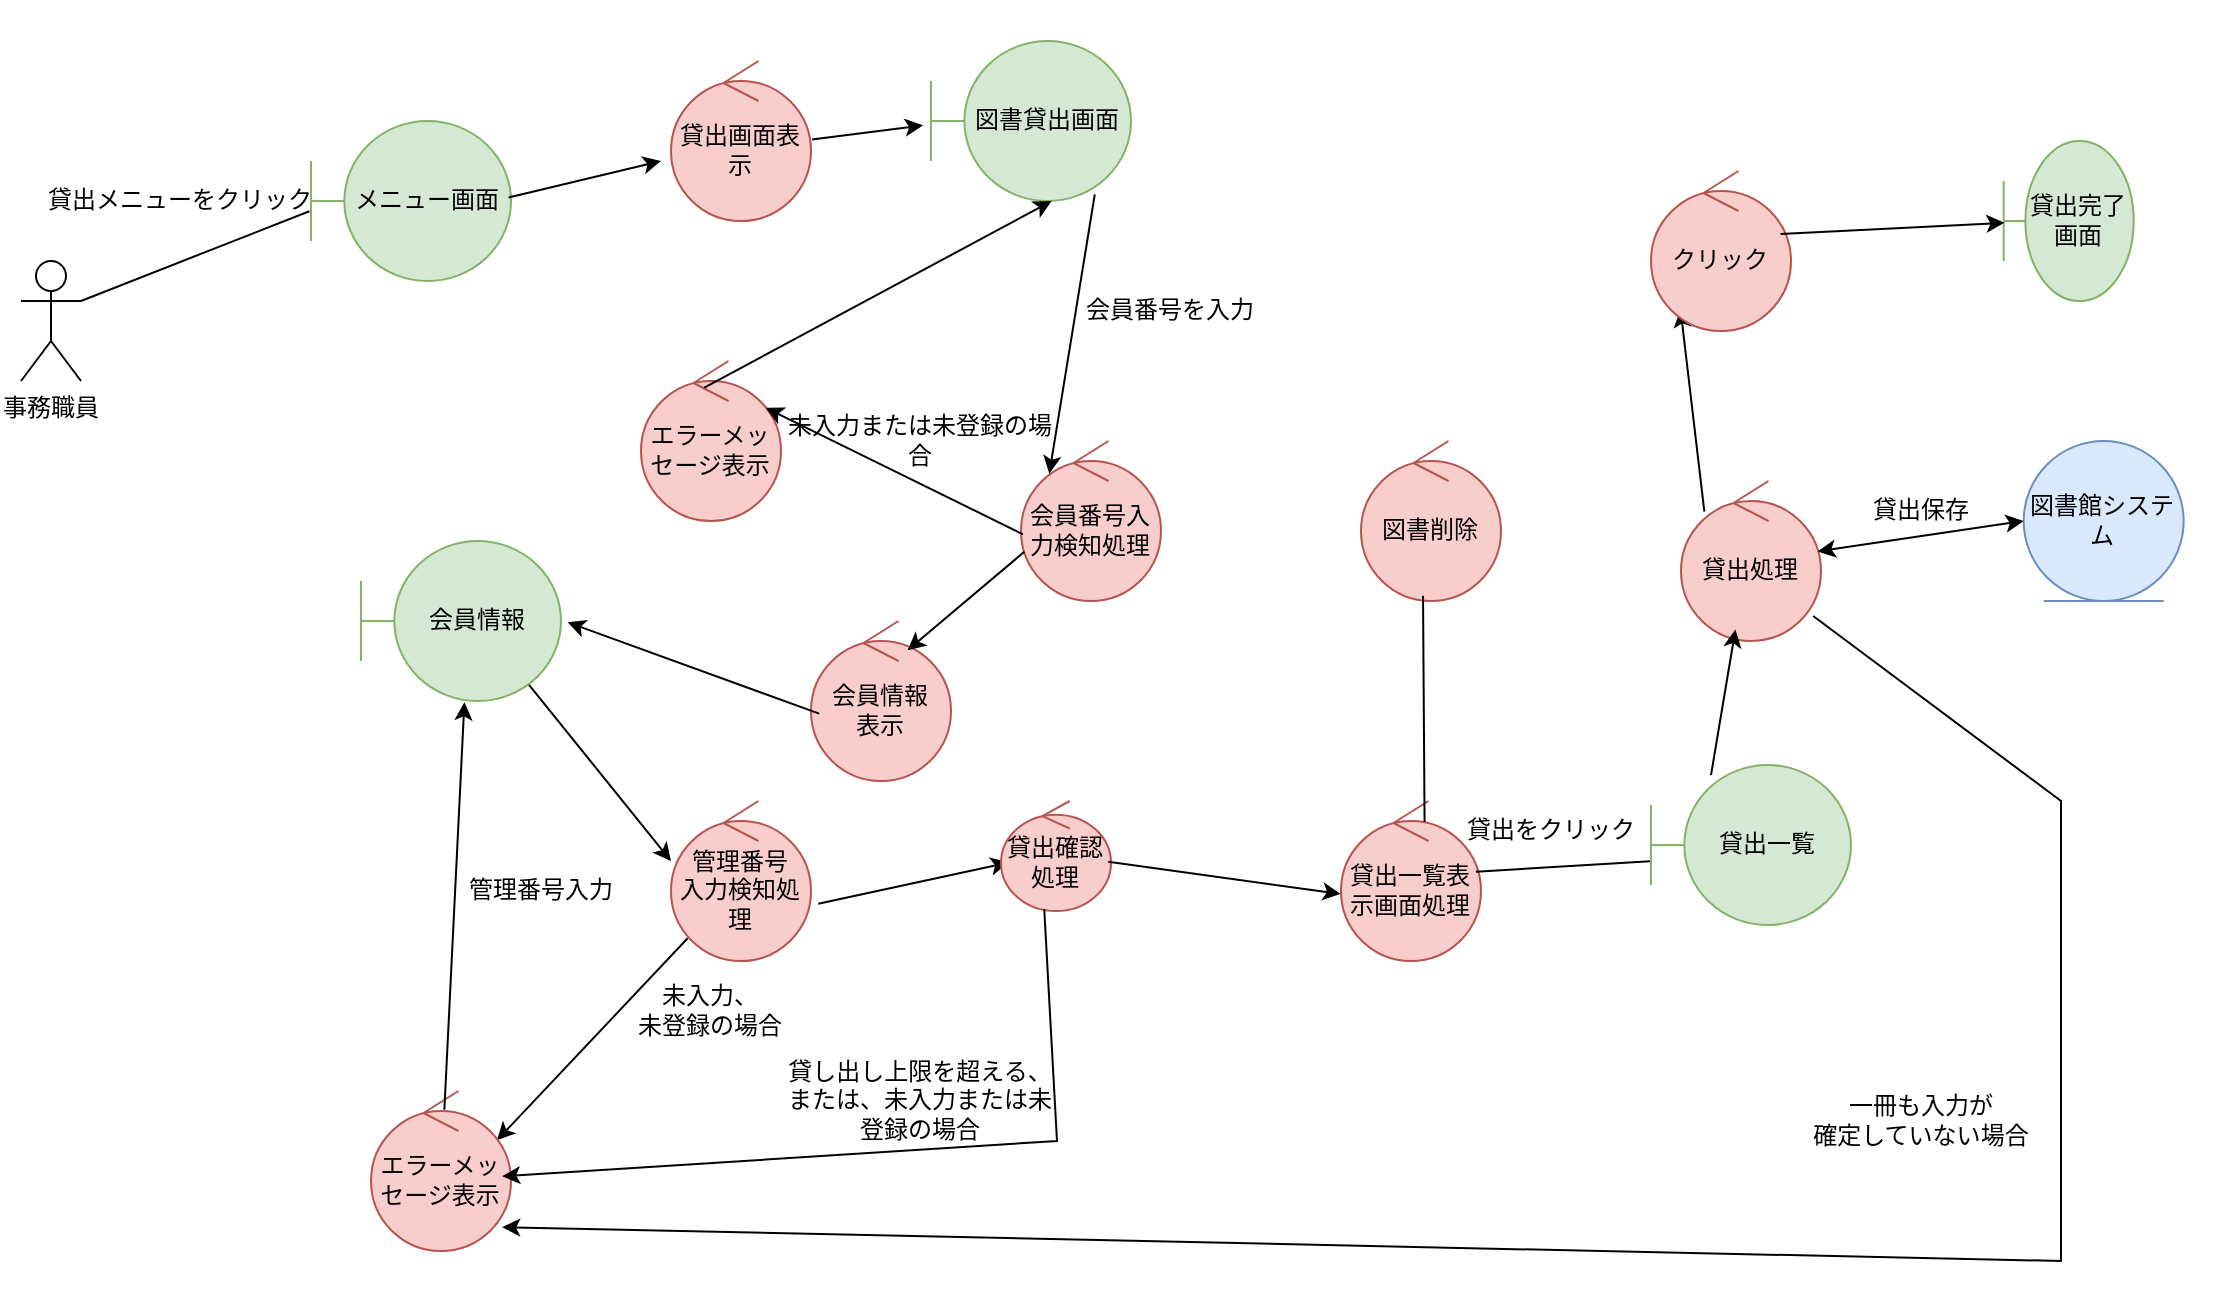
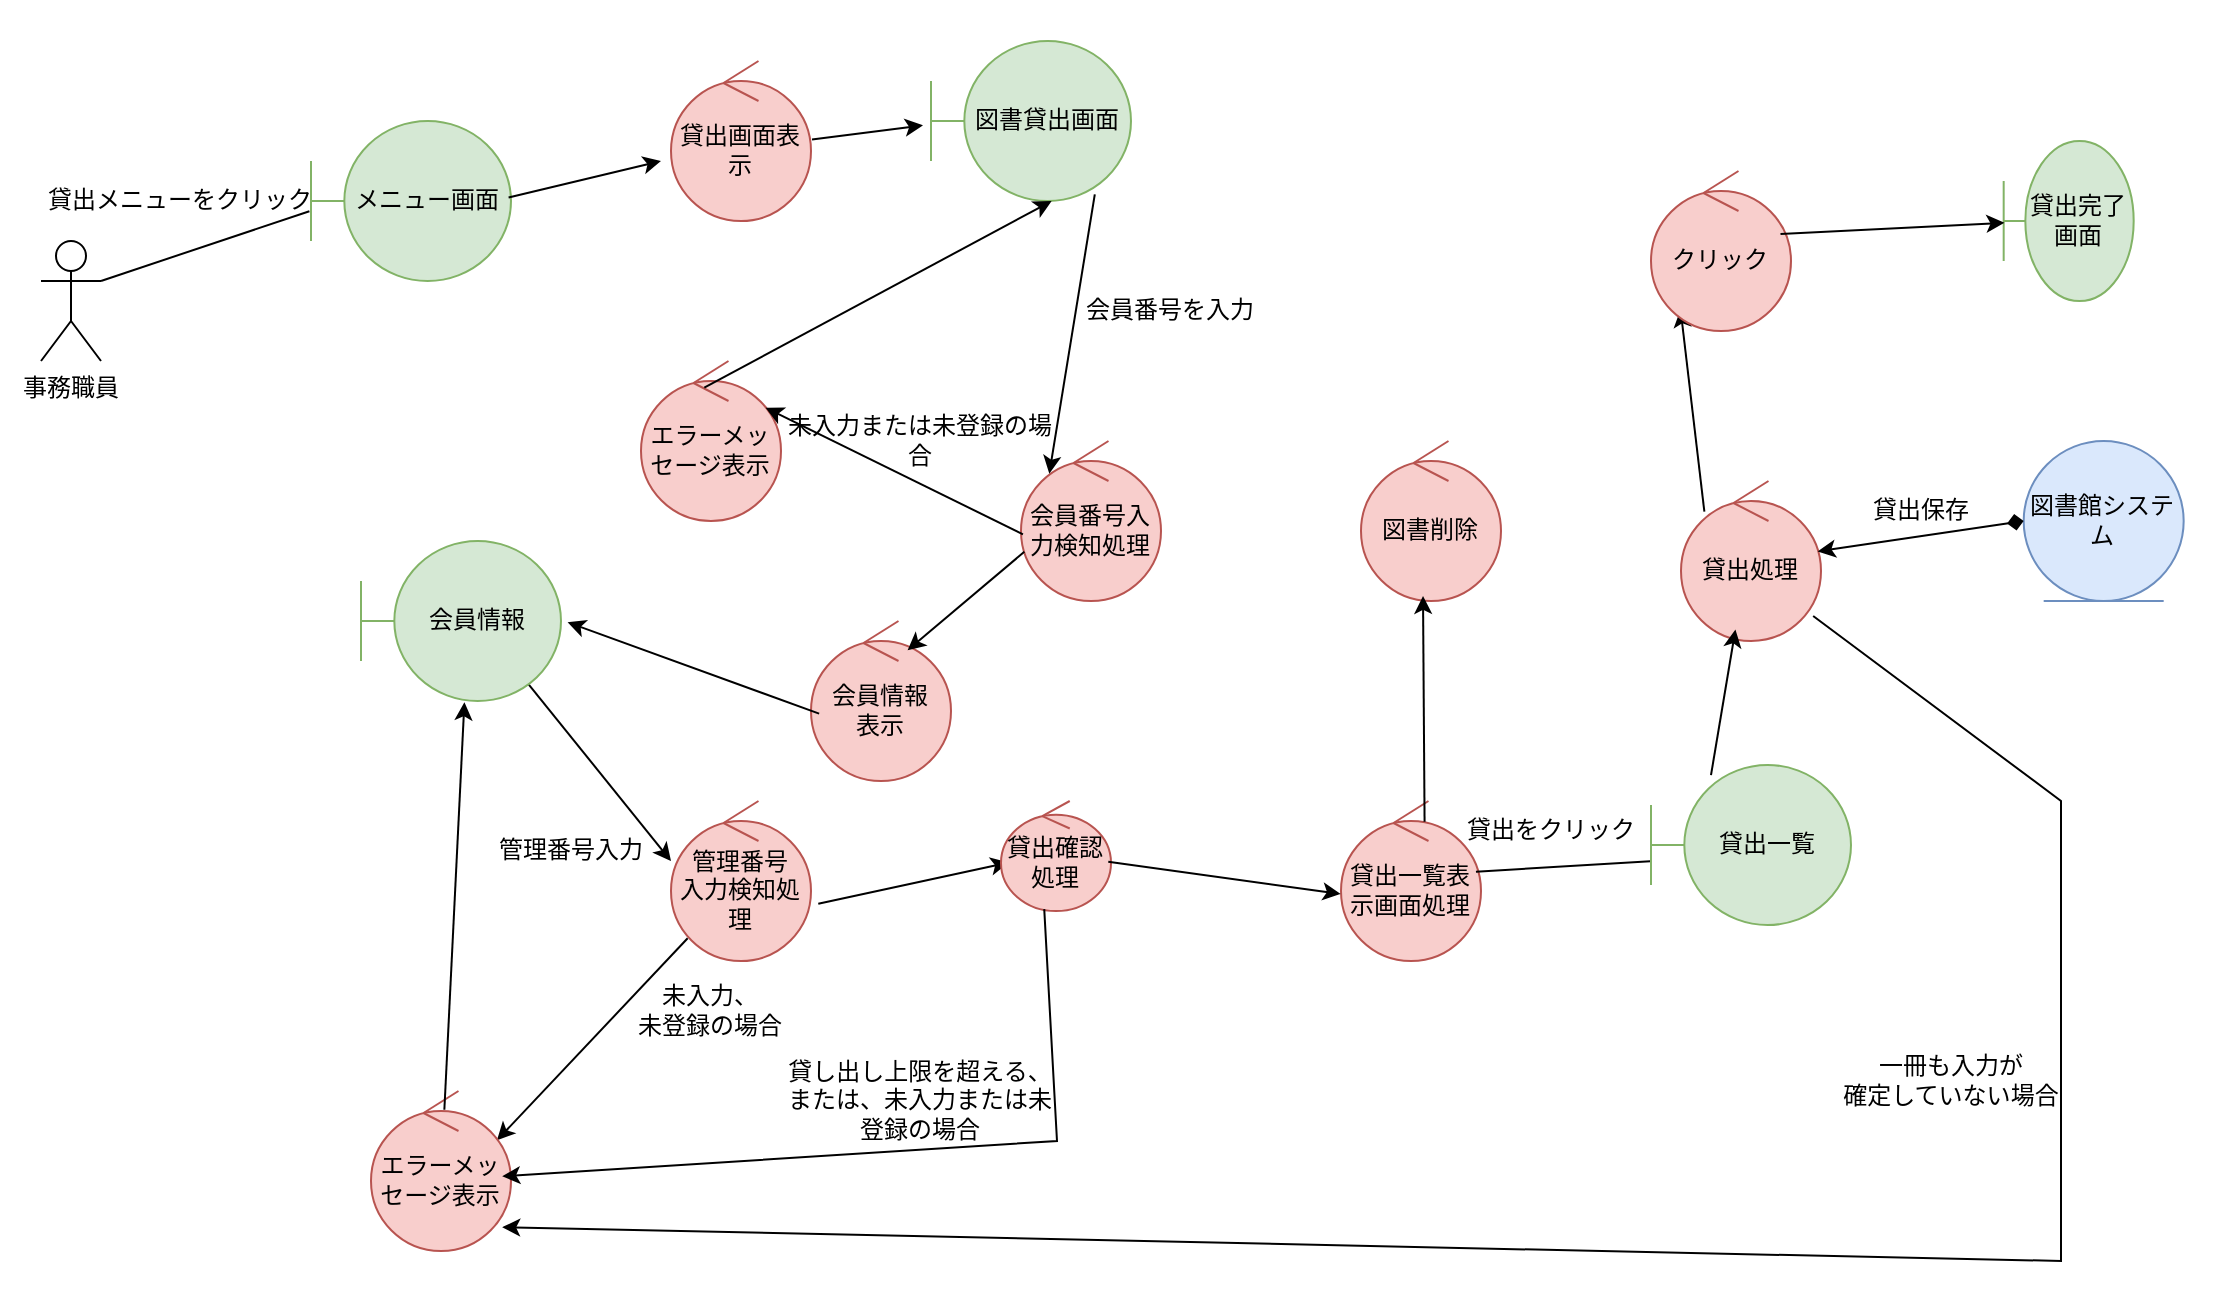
- <mxCell id="2" value="事務職員" style="shape=umlActor;verticalLabelPosition=bottom;verticalAlign=top;html=1;outlineConnect=0;" parent="1" vertex="1"><mxGeometry x="10" y="130" width="30" height="60" as="geometry" /></mxCell>
+ <mxCell id="2" value="事務職員" style="shape=umlActor;verticalLabelPosition=bottom;verticalAlign=top;html=1;outlineConnect=0;" parent="1" vertex="1"><mxGeometry y="120" width="30" height="60" as="geometry" x="20" /></mxCell>
- <mxCell id="43" value="" style="endArrow=classic;startArrow=classic;html=1;rounded=0;exitX=0.976;exitY=0.44;exitDx=0;exitDy=0;exitPerimeter=0;entryX=0;entryY=0.5;entryDx=0;entryDy=0;" edge="1" parent="1" source="40" target="42"><mxGeometry width="50" height="50" relative="1" as="geometry"><mxPoint x="1180" y="390" as="sourcePoint" /><mxPoint x="1230" y="340" as="targetPoint" /></mxGeometry></mxCell>
+ <mxCell id="43" value="" style="endArrow=diamond;startArrow=classic;html=1;rounded=0;exitX=0.976;exitY=0.44;exitDx=0;exitDy=0;exitPerimeter=0;entryX=0;entryY=0.5;entryDx=0;entryDy=0;" edge="1" parent="1" source="40" target="42"><mxGeometry width="50" height="50" relative="1" as="geometry"><mxPoint x="1180" y="390" as="sourcePoint" /><mxPoint x="1230" y="340" as="targetPoint" /></mxGeometry></mxCell>
- <mxCell id="36" value="" style="endArrow=none;html=1;rounded=0;exitX=0.597;exitY=0.13;exitDx=0;exitDy=0;exitPerimeter=0;entryX=0.443;entryY=0.968;entryDx=0;entryDy=0;entryPerimeter=0;" edge="1" parent="1" source="34" target="24"><mxGeometry width="50" height="50" relative="1" as="geometry"><mxPoint x="972.98" y="390" as="sourcePoint" /><mxPoint x="710" y="310" as="targetPoint" /></mxGeometry></mxCell>
+ <mxCell id="36" value="" style="endArrow=classic;html=1;rounded=0;exitX=0.597;exitY=0.13;exitDx=0;exitDy=0;exitPerimeter=0;entryX=0.443;entryY=0.968;entryDx=0;entryDy=0;entryPerimeter=0;" edge="1" parent="1" source="34" target="24"><mxGeometry width="50" height="50" relative="1" as="geometry"><mxPoint x="972.98" y="390" as="sourcePoint" /><mxPoint x="710" y="310" as="targetPoint" /></mxGeometry></mxCell>
- <mxCell id="30" value="管理番号入力" style="text;html=1;align=center;verticalAlign=middle;resizable=0;points=[];autosize=1;strokeColor=none;fillColor=none;" vertex="1" parent="1"><mxGeometry x="220" y="430" width="100" height="30" as="geometry" /></mxCell>
+ <mxCell id="30" value="管理番号入力" style="text;html=1;align=center;verticalAlign=middle;resizable=0;points=[];autosize=1;strokeColor=none;fillColor=none;" vertex="1" parent="1"><mxGeometry x="235" y="410" width="100" height="30" as="geometry" /></mxCell>
- <mxCell id="49" value="一冊も入力が&lt;div&gt;確定していない場合&lt;/div&gt;" style="text;html=1;align=center;verticalAlign=middle;resizable=0;points=[];autosize=1;strokeColor=none;fillColor=none;" vertex="1" parent="1"><mxGeometry x="895" y="540" width="130" height="40" as="geometry" /></mxCell>
+ <mxCell id="49" value="一冊も入力が&lt;div&gt;確定していない場合&lt;/div&gt;" style="text;html=1;align=center;verticalAlign=middle;resizable=0;points=[];autosize=1;strokeColor=none;fillColor=none;" vertex="1" parent="1"><mxGeometry x="910" y="520" width="130" height="40" as="geometry" /></mxCell>
